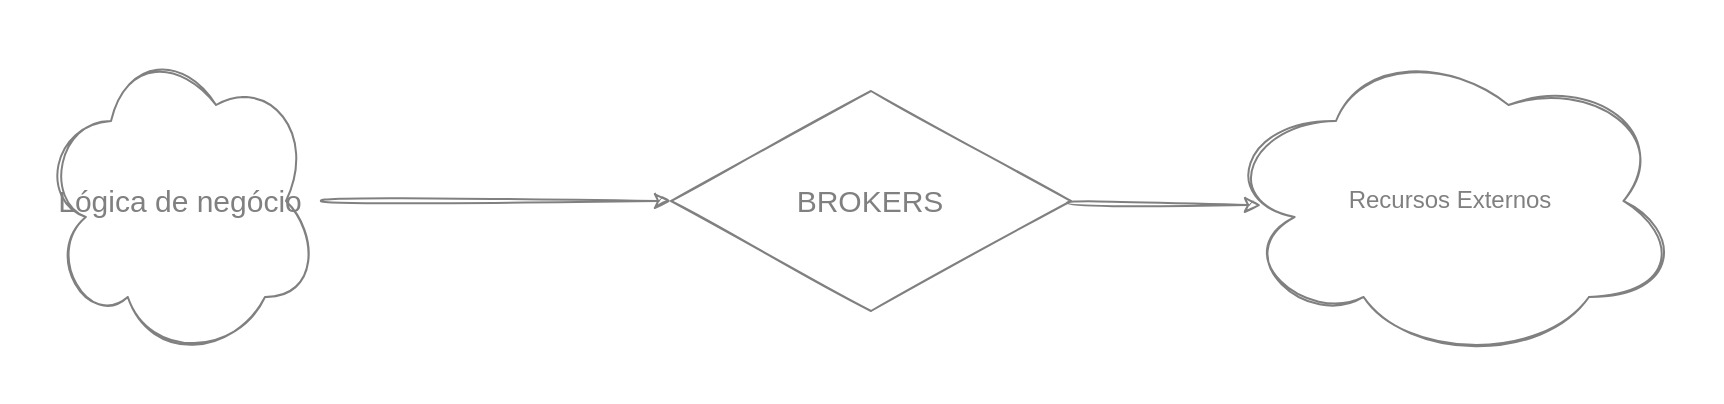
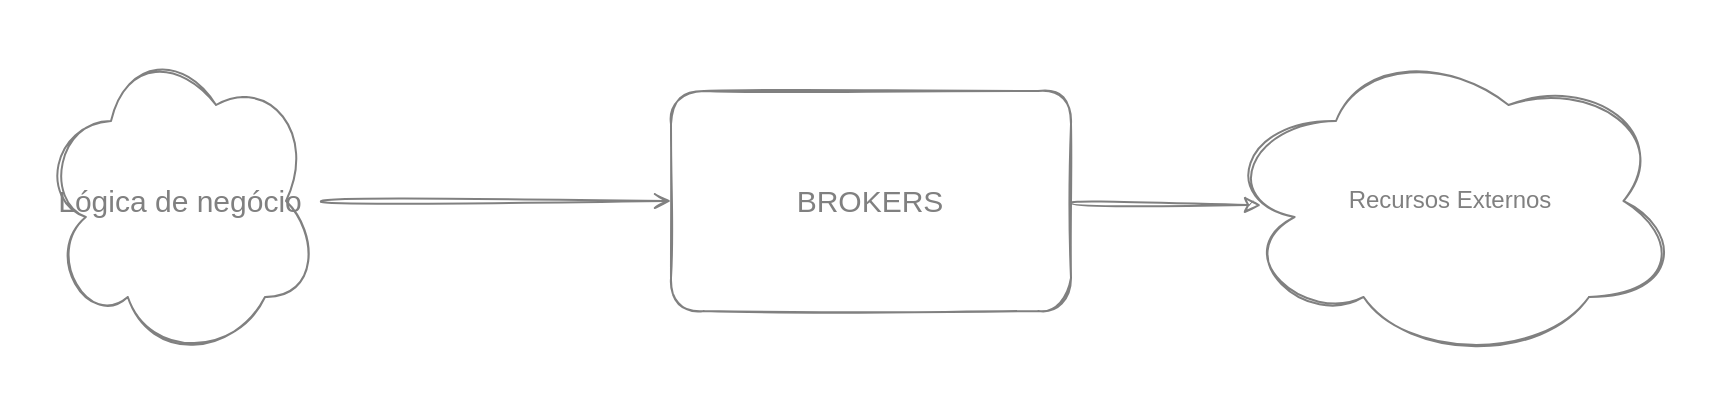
- <mxCell id="2" style="edgeStyle=none;html=1;sketch=1;curved=1;labelBackgroundColor=#808080;strokeColor=#808080;" parent="1" source="3" target="5" edge="1"><mxGeometry relative="1" as="geometry" /></mxCell>
+ <mxCell id="2" style="edgeStyle=none;html=1;sketch=1;curved=1;labelBackgroundColor=#808080;strokeColor=#808080;endArrow=open;" parent="1" source="3" target="5" edge="1"><mxGeometry relative="1" as="geometry" /></mxCell>
- <mxCell id="5" value="&lt;font style=&quot;font-size: 15px&quot; color=&quot;#808080&quot;&gt;BROKERS&lt;/font&gt;" style="rhombus;whiteSpace=wrap;html=1;sketch=1;fillColor=none;fontSize=11;labelBackgroundColor=none;strokeColor=#808080;" parent="1" vertex="1"><mxGeometry x="335" y="45" width="200" height="110" as="geometry" /></mxCell>
+ <mxCell id="5" value="&lt;font style=&quot;font-size: 15px&quot; color=&quot;#808080&quot;&gt;BROKERS&lt;/font&gt;" style="rounded=1;whiteSpace=wrap;html=1;sketch=1;fillColor=none;fontSize=11;labelBackgroundColor=none;strokeColor=#808080;" parent="1" vertex="1"><mxGeometry x="335" y="45" width="200" height="110" as="geometry" /></mxCell>
